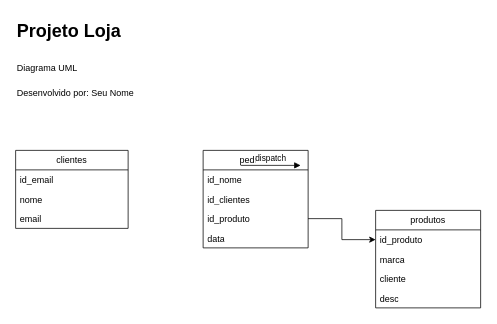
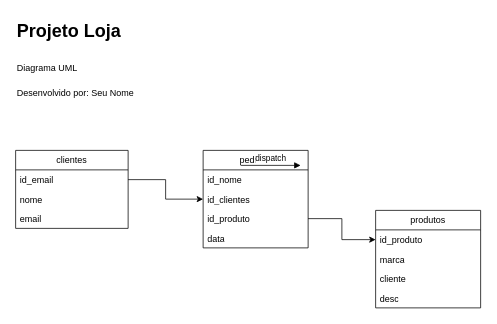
+ <mxCell id="18" style="edgeStyle=orthogonalEdgeStyle;rounded=0;orthogonalLoop=1;jettySize=auto;html=1;exitX=1;exitY=0.5;exitDx=0;exitDy=0;entryX=0;entryY=0.5;entryDx=0;entryDy=0;" edge="1" parent="1" source="3" target="8"><mxGeometry relative="1" as="geometry" /></mxCell>
